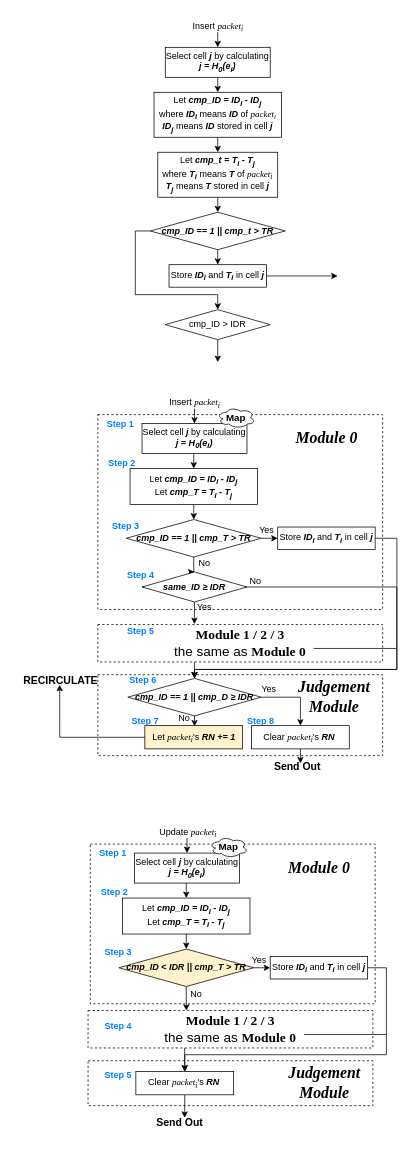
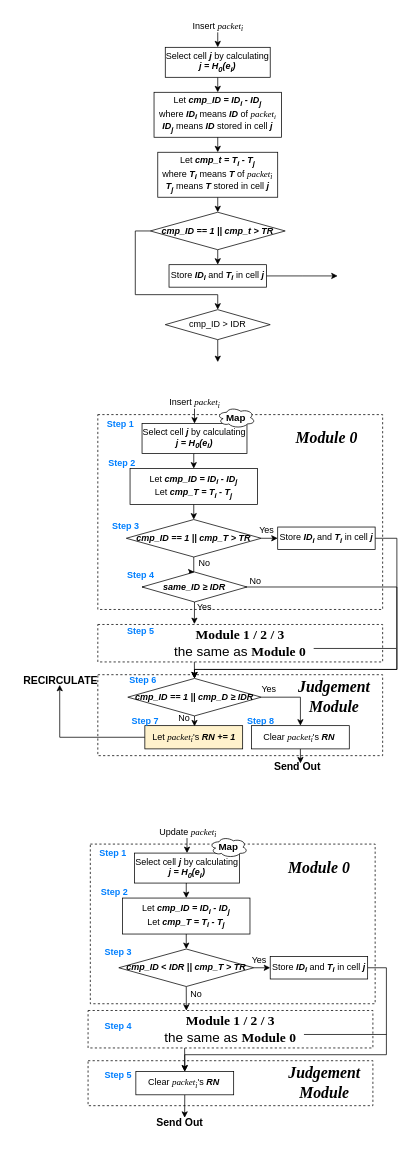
- <mxCell id="67" value="&lt;b&gt;&lt;i&gt;cmp_ID &amp;lt; IDR || cmp_T &amp;gt; TR&lt;/i&gt;&lt;/b&gt;" style="rhombus;whiteSpace=wrap;html=1;fillColor=#fff2cc;" vertex="1" parent="1"><mxGeometry x="158" y="1265" width="180" height="50" as="geometry" /></mxCell>
+ <mxCell id="67" value="&lt;b&gt;&lt;i&gt;cmp_ID &amp;lt; IDR || cmp_T &amp;gt; TR&lt;/i&gt;&lt;/b&gt;" style="rhombus;whiteSpace=wrap;html=1;" vertex="1" parent="1"><mxGeometry x="158" y="1265" width="180" height="50" as="geometry" /></mxCell>
